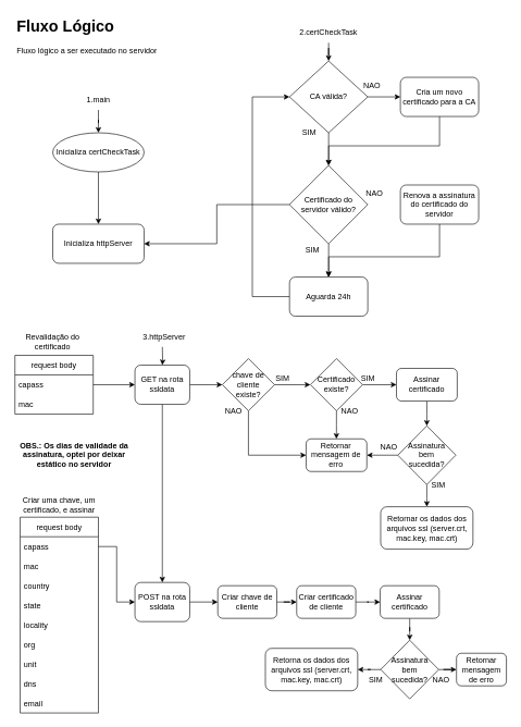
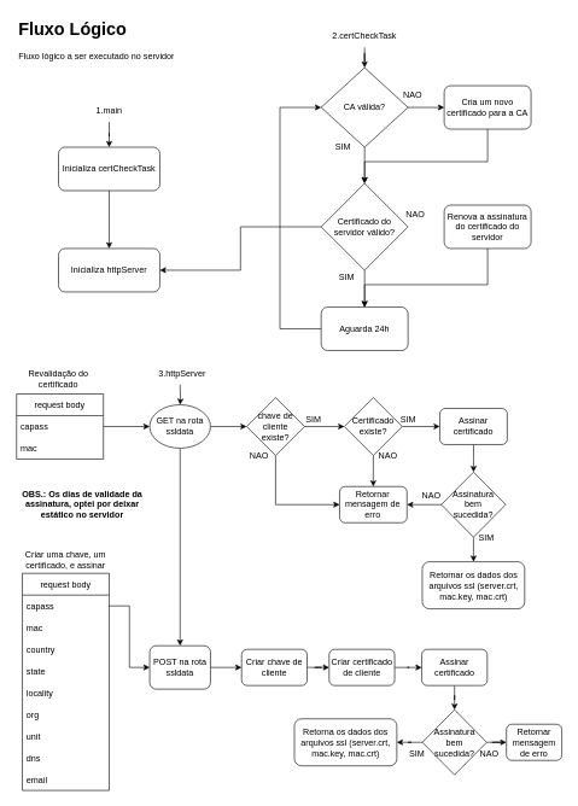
- <mxCell id="3" value="Inicializa certCheckTask" style="ellipse;whiteSpace=wrap;html=1;" vertex="1" parent="1"><mxGeometry x="80" y="203" width="140" height="60" as="geometry" /></mxCell>
+ <mxCell id="3" value="Inicializa certCheckTask" style="rounded=1;whiteSpace=wrap;html=1;" vertex="1" parent="1"><mxGeometry x="80" y="203" width="140" height="60" as="geometry" /></mxCell>
- <mxCell id="29" value="GET na rota ssldata" style="rounded=1;whiteSpace=wrap;html=1;" vertex="1" parent="1"><mxGeometry x="206" y="559" width="84" height="60" as="geometry" /></mxCell>
+ <mxCell id="29" value="GET na rota ssldata" style="ellipse;whiteSpace=wrap;html=1;" vertex="1" parent="1"><mxGeometry x="206" y="559" width="84" height="60" as="geometry" /></mxCell>
